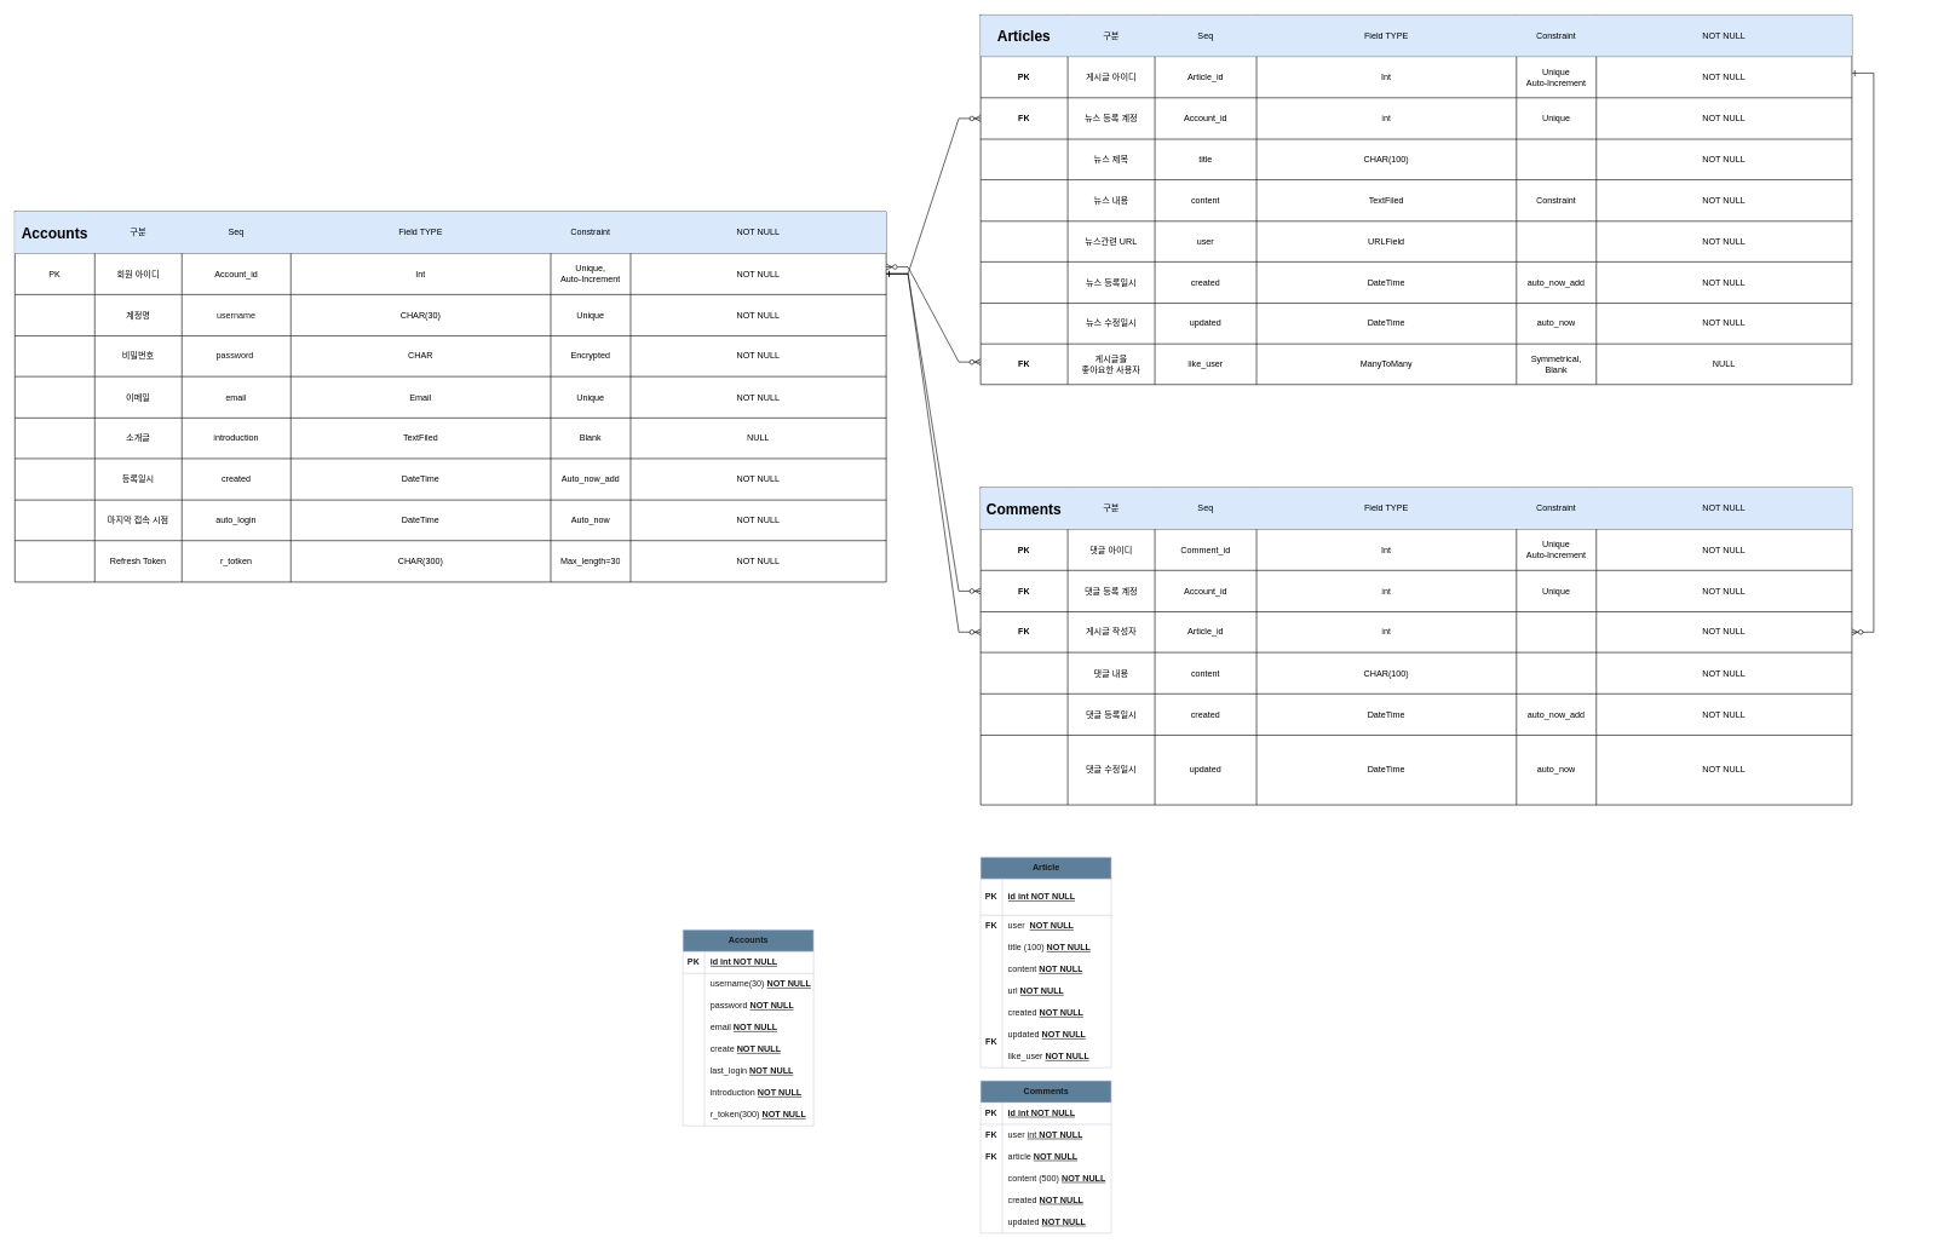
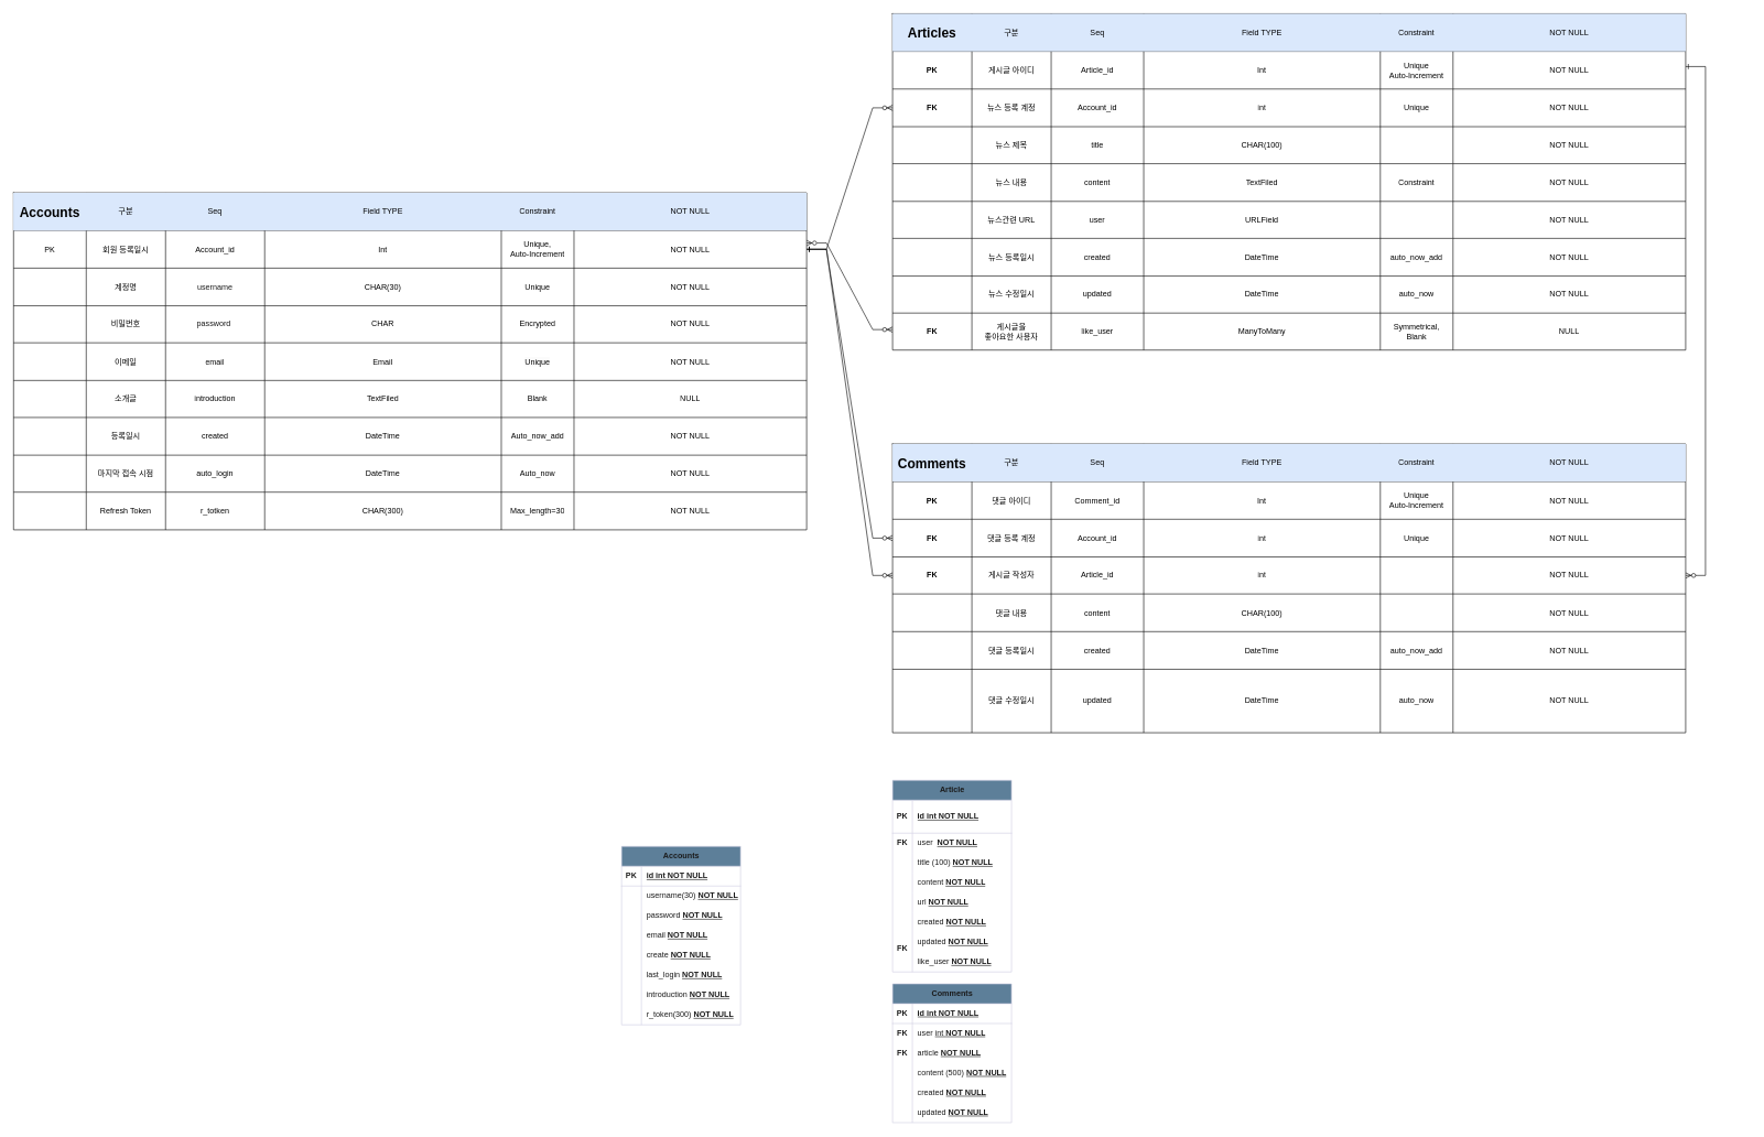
- <mxCell id="88" value="회원 아이디" style="shape=partialRectangle;html=1;whiteSpace=wrap;connectable=0;strokeColor=inherit;overflow=hidden;fillColor=none;top=0;left=0;bottom=0;right=0;pointerEvents=1;" parent="86" vertex="1"><mxGeometry x="110" width="120" height="57" as="geometry"><mxRectangle width="120" height="57" as="alternateBounds" /></mxGeometry></mxCell>
+ <mxCell id="88" value="회원 등록일시" style="shape=partialRectangle;html=1;whiteSpace=wrap;connectable=0;strokeColor=inherit;overflow=hidden;fillColor=none;top=0;left=0;bottom=0;right=0;pointerEvents=1;" parent="86" vertex="1"><mxGeometry x="110" width="120" height="57" as="geometry"><mxRectangle width="120" height="57" as="alternateBounds" /></mxGeometry></mxCell>
